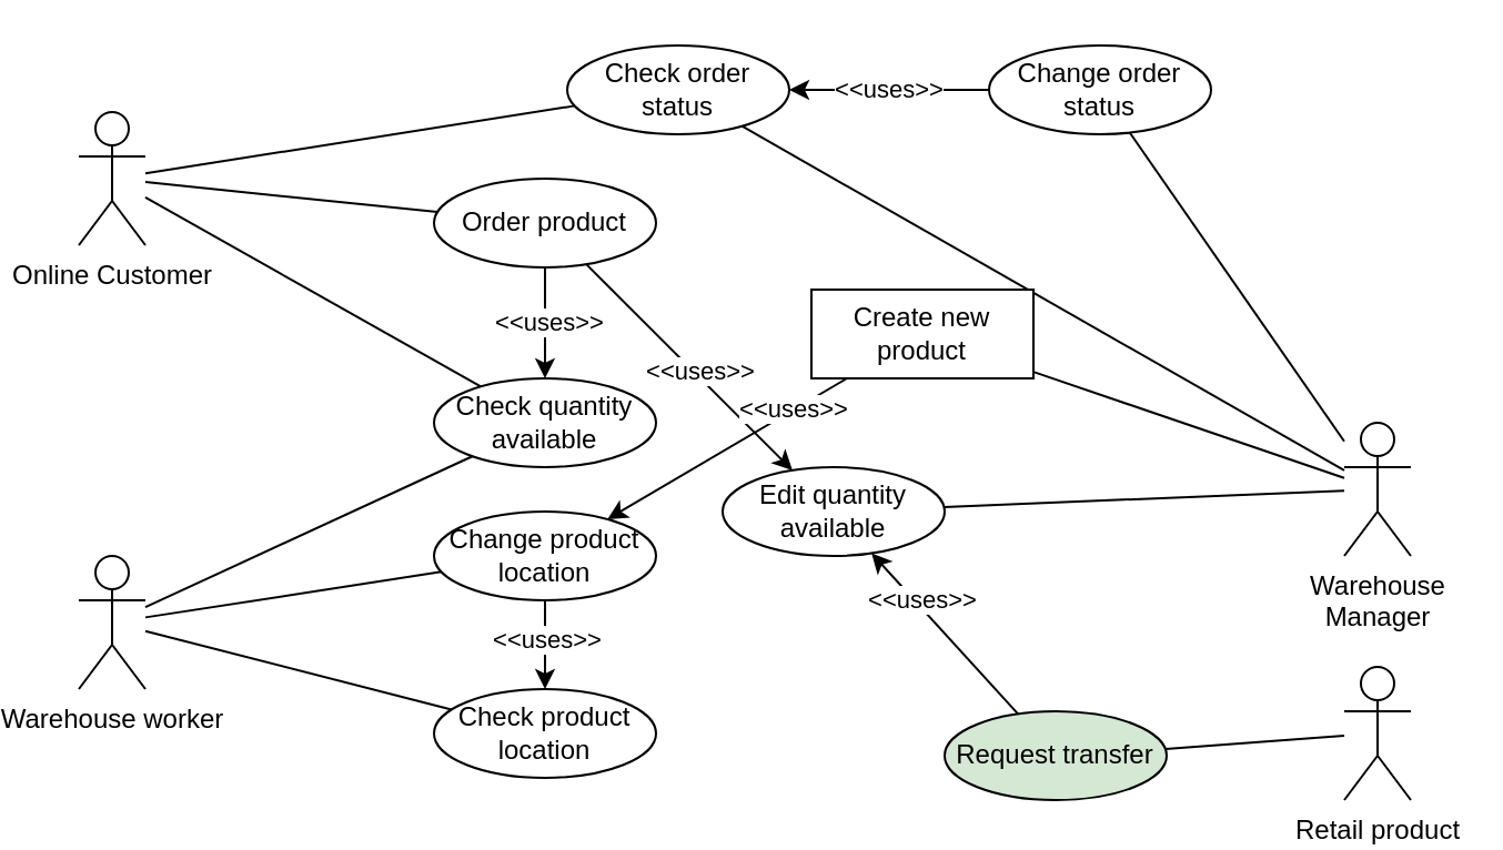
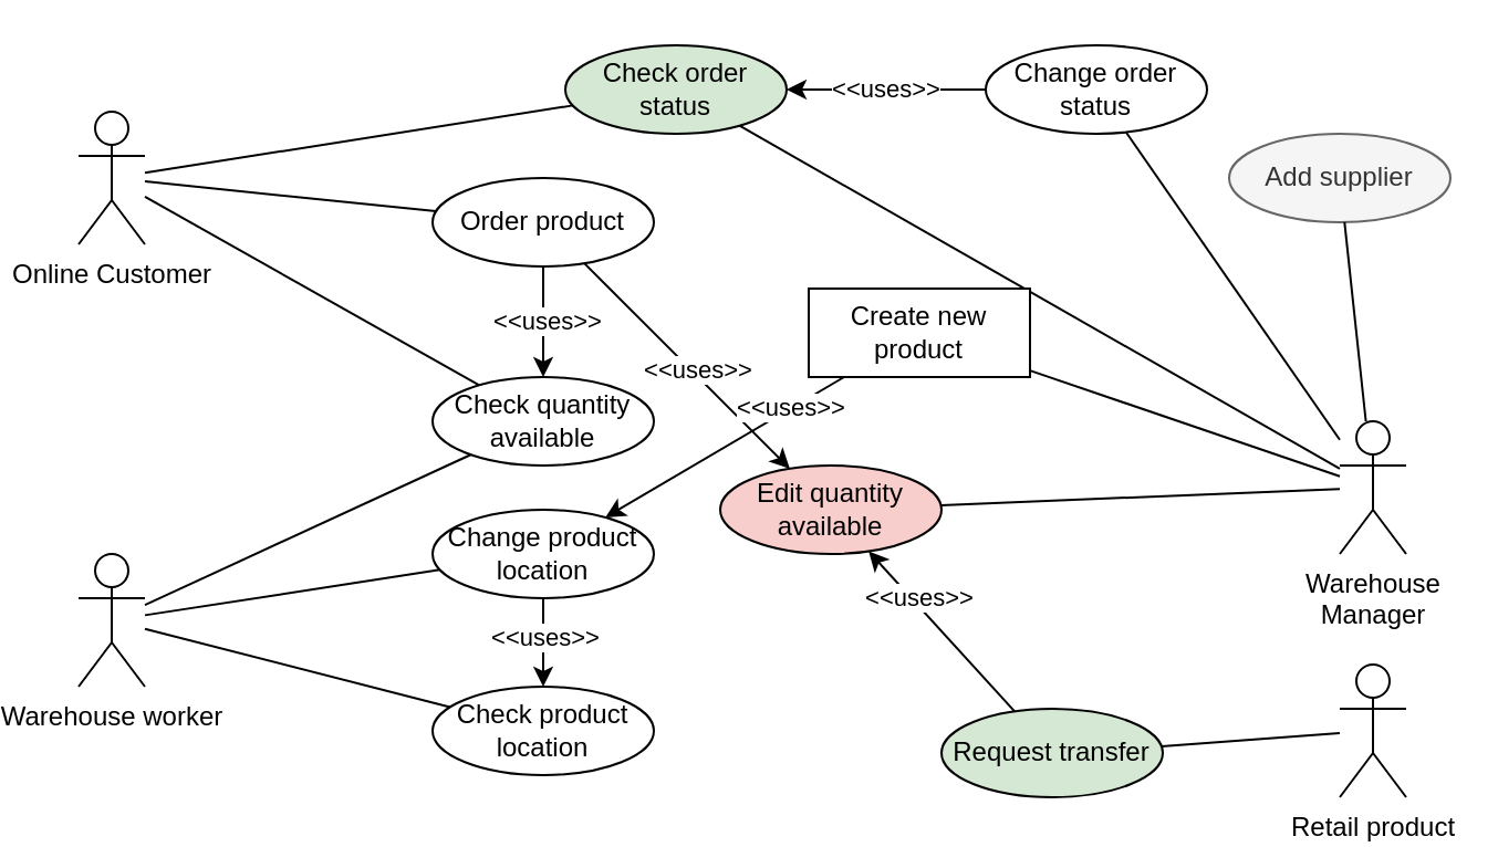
- <mxCell id="18" value="Check order status" style="ellipse;whiteSpace=wrap;html=1;align=center;" parent="1" vertex="1"><mxGeometry x="240" y="20" width="100" height="40" as="geometry" /></mxCell>
+ <mxCell id="18" value="Check order status" style="ellipse;whiteSpace=wrap;html=1;align=center;fillColor=#d5e8d4;" parent="1" vertex="1"><mxGeometry x="240" y="20" width="100" height="40" as="geometry" /></mxCell>
+ <mxCell id="32" value="Add supplier" style="ellipse;whiteSpace=wrap;html=1;align=center;fillColor=#f5f5f5;fontColor=#333333;strokeColor=#666666;" parent="1" vertex="1"><mxGeometry x="540" y="60" width="100" height="40" as="geometry" /></mxCell>
+ <mxCell id="33" value="" style="endArrow=none;html=1;rounded=0;" parent="1" source="21" target="32" edge="1"><mxGeometry width="50" height="50" relative="1" as="geometry"><mxPoint x="600" y="182" as="sourcePoint" /><mxPoint x="561" y="110" as="targetPoint" /></mxGeometry></mxCell>
- <mxCell id="9" value="Edit quantity available" style="ellipse;whiteSpace=wrap;html=1;align=center;" parent="1" vertex="1"><mxGeometry x="310" y="210" width="100" height="40" as="geometry" /></mxCell>
+ <mxCell id="9" value="Edit quantity available" style="ellipse;whiteSpace=wrap;html=1;align=center;fillColor=#f8cecc;" parent="1" vertex="1"><mxGeometry x="310" y="210" width="100" height="40" as="geometry" /></mxCell>
